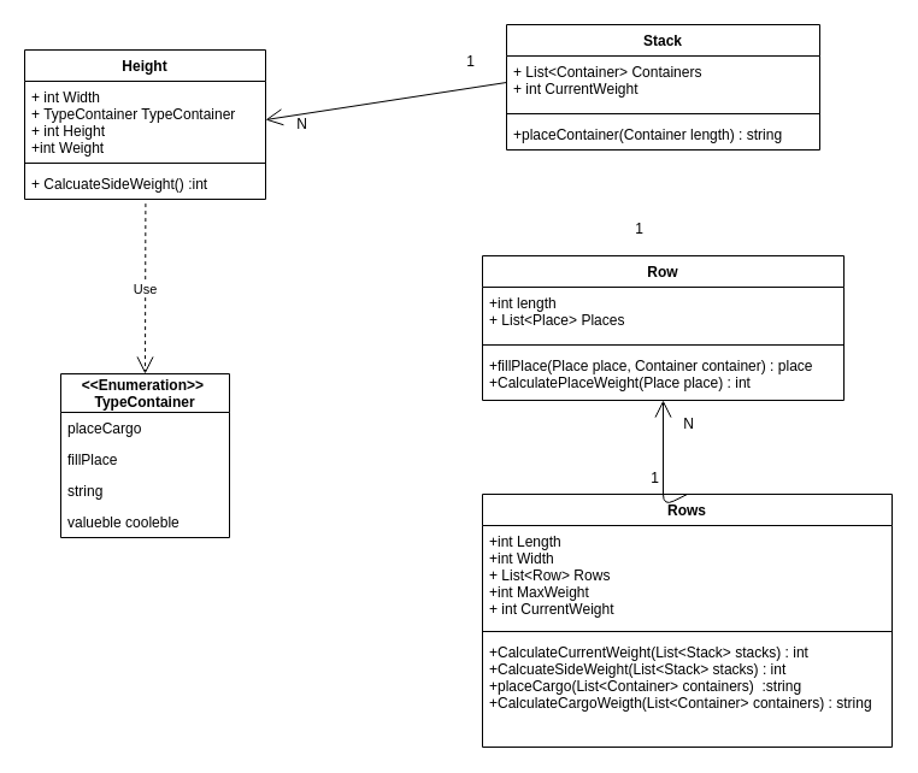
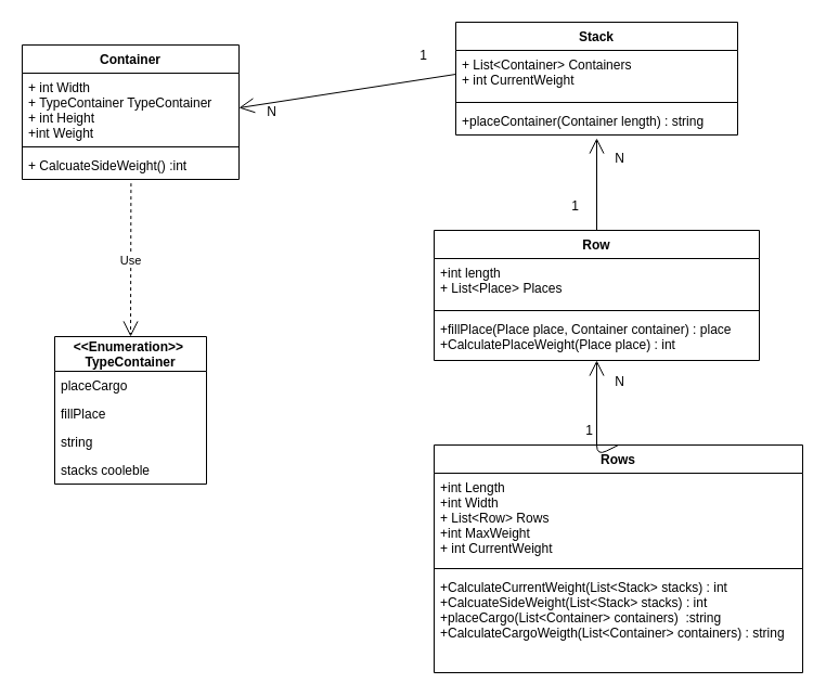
- <mxCell id="29" value="Height" style="swimlane;fontStyle=1;align=center;verticalAlign=top;childLayout=stackLayout;horizontal=1;startSize=26;horizontalStack=0;resizeParent=1;resizeParentMax=0;resizeLast=0;collapsible=1;marginBottom=0;" vertex="1" parent="1"><mxGeometry x="20" y="41" width="200" height="124" as="geometry" /></mxCell>
+ <mxCell id="29" value="Container" style="swimlane;fontStyle=1;align=center;verticalAlign=top;childLayout=stackLayout;horizontal=1;startSize=26;horizontalStack=0;resizeParent=1;resizeParentMax=0;resizeLast=0;collapsible=1;marginBottom=0;" vertex="1" parent="1"><mxGeometry x="20" y="41" width="200" height="124" as="geometry" /></mxCell>
+ <mxCell id="23" value="" style="endArrow=open;endFill=1;endSize=12;html=1;exitX=0.5;exitY=0;exitDx=0;exitDy=0;entryX=0.5;entryY=1.115;entryDx=0;entryDy=0;entryPerimeter=0;" parent="1" source="11" target="18" edge="1"><mxGeometry width="160" relative="1" as="geometry"><mxPoint x="420" y="170" as="sourcePoint" /><mxPoint x="220" y="216" as="targetPoint" /></mxGeometry></mxCell>
+ <mxCell id="24" value="N" style="text;html=1;align=center;verticalAlign=middle;resizable=0;points=[];labelBackgroundColor=#ffffff;" parent="23" vertex="1" connectable="0"><mxGeometry x="0.585" y="2" relative="1" as="geometry"><mxPoint x="22" as="offset" /></mxGeometry></mxCell>
- <mxCell id="10" value="valueble cooleble" style="text;strokeColor=none;fillColor=none;align=left;verticalAlign=top;spacingLeft=4;spacingRight=4;overflow=hidden;rotatable=0;points=[[0,0.5],[1,0.5]];portConstraint=eastwest;" parent="6" vertex="1"><mxGeometry y="110" width="140" height="26" as="geometry" /></mxCell>
+ <mxCell id="10" value="stacks cooleble" style="text;strokeColor=none;fillColor=none;align=left;verticalAlign=top;spacingLeft=4;spacingRight=4;overflow=hidden;rotatable=0;points=[[0,0.5],[1,0.5]];portConstraint=eastwest;" parent="6" vertex="1"><mxGeometry y="110" width="140" height="26" as="geometry" /></mxCell>
